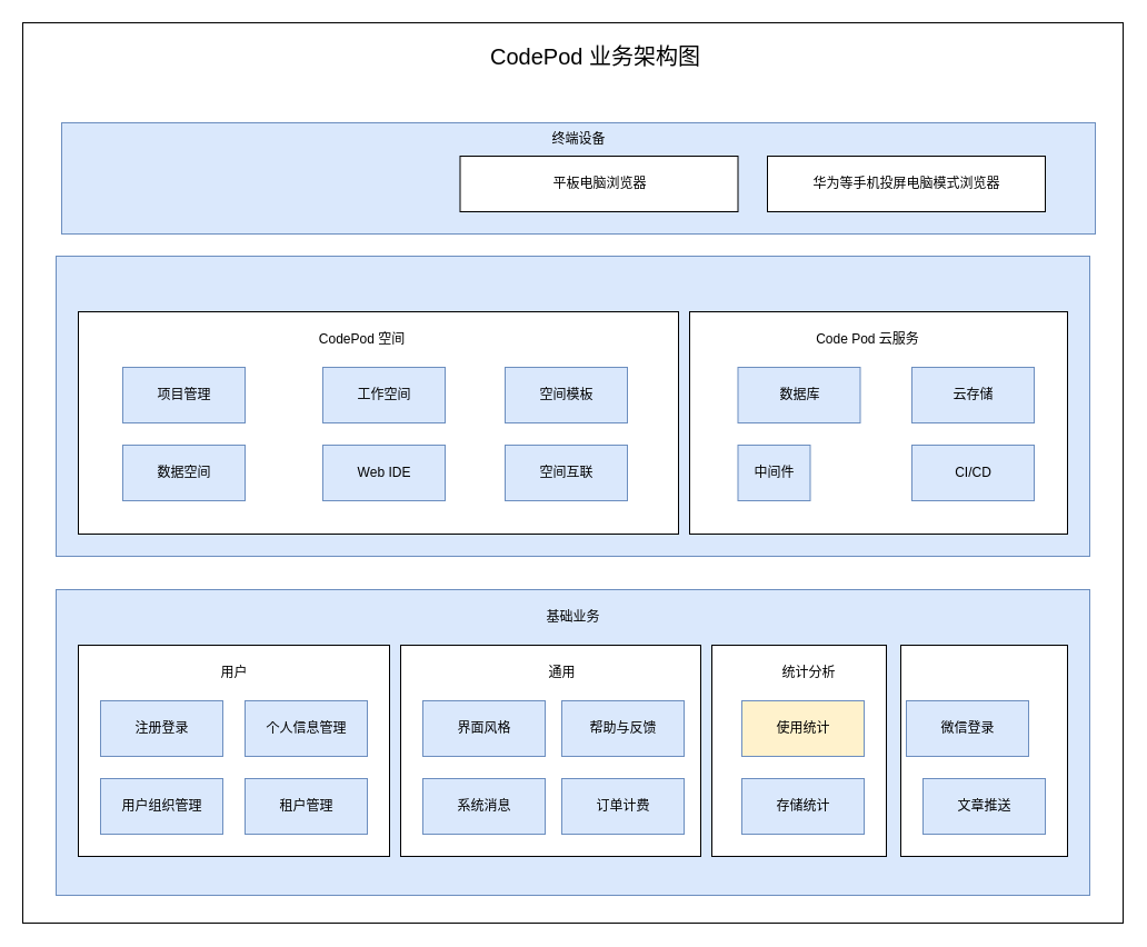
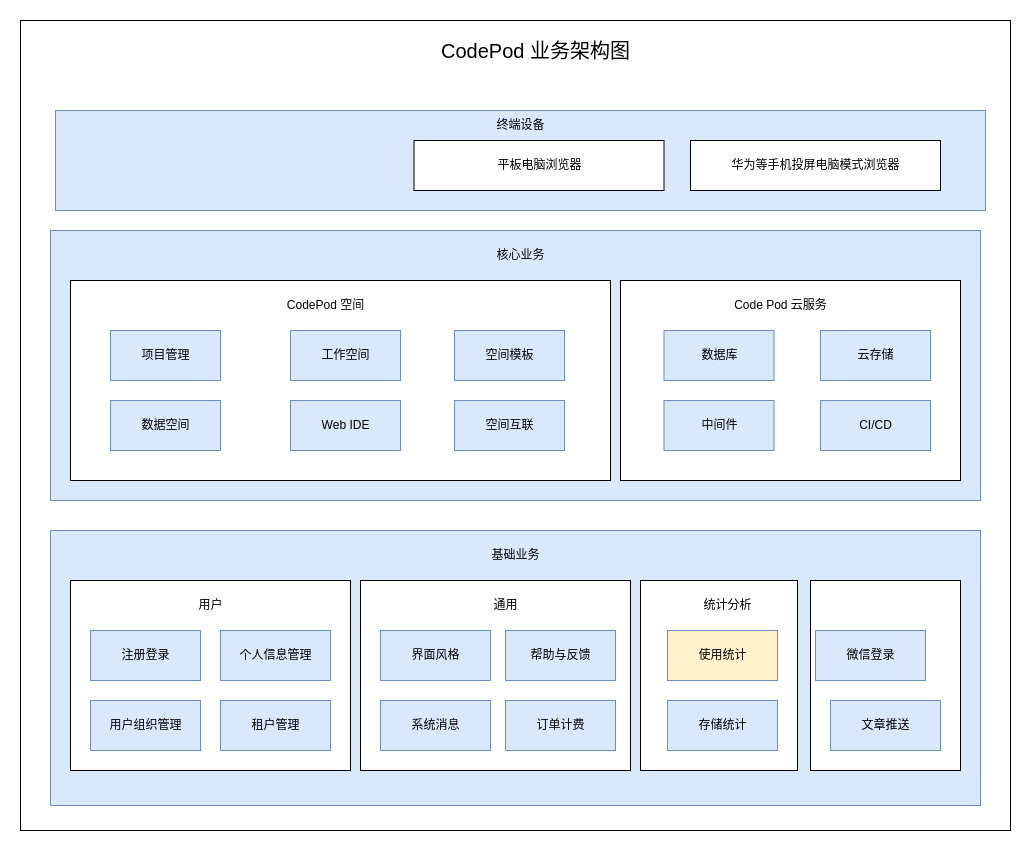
+ <mxCell id="33" value="核心业务" style="text;html=1;align=center;verticalAlign=middle;resizable=0;points=[];autosize=1;strokeColor=none;fillColor=none;" parent="1" vertex="1"><mxGeometry x="485" y="240" width="70" height="30" as="geometry" /></mxCell>
- <mxCell id="31" value="中间件" style="html=1;fillColor=#dae8fc;strokeColor=#6c8ebf;" parent="1" vertex="1"><mxGeometry x="663.5" y="400" width="65" height="50" as="geometry" /></mxCell>
+ <mxCell id="31" value="中间件" style="html=1;fillColor=#dae8fc;strokeColor=#6c8ebf;" parent="1" vertex="1"><mxGeometry x="663.5" y="400" width="110" height="50" as="geometry" /></mxCell>
